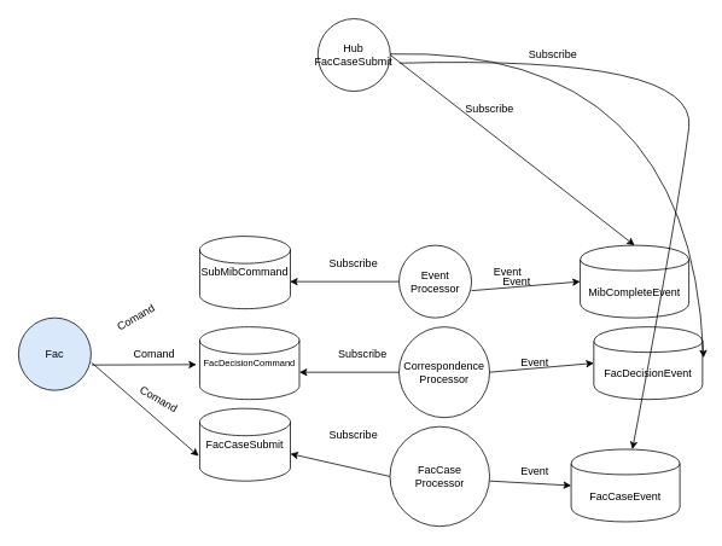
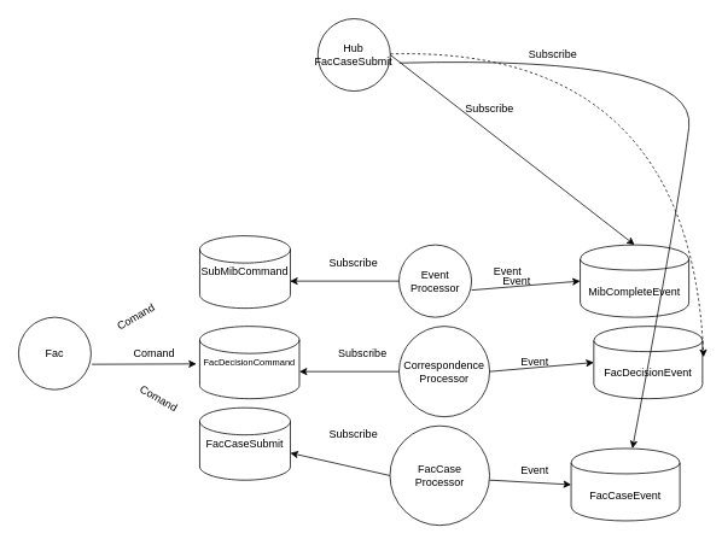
- <mxCell id="33" value="" style="endArrow=classic;html=1;entryX=1.01;entryY=0.425;entryDx=0;entryDy=0;entryPerimeter=0;curved=1;" parent="1" source="30" target="24" edge="1"><mxGeometry width="50" height="50" relative="1" as="geometry"><mxPoint x="460" y="20" as="sourcePoint" /><mxPoint x="709.6" y="230" as="targetPoint" /><Array as="points"><mxPoint x="760" y="50" /></Array></mxGeometry></mxCell>
+ <mxCell id="33" value="" style="endArrow=classic;html=1;entryX=1.01;entryY=0.425;entryDx=0;entryDy=0;entryPerimeter=0;curved=1;dashed=1;" parent="1" source="30" target="24" edge="1"><mxGeometry width="50" height="50" relative="1" as="geometry"><mxPoint x="460" y="20" as="sourcePoint" /><mxPoint x="709.6" y="230" as="targetPoint" /><Array as="points"><mxPoint x="760" y="50" /></Array></mxGeometry></mxCell>
- <mxCell id="2" value="Fac" style="ellipse;whiteSpace=wrap;html=1;aspect=fixed;fillColor=#dae8fc;" parent="1" vertex="1"><mxGeometry x="20" y="350" width="80" height="80" as="geometry" /></mxCell>
+ <mxCell id="2" value="Fac" style="ellipse;whiteSpace=wrap;html=1;aspect=fixed;" parent="1" vertex="1"><mxGeometry x="20" y="350" width="80" height="80" as="geometry" /></mxCell>
- <mxCell id="7" value="" style="endArrow=classic;html=1;entryX=-0.012;entryY=0.655;entryDx=0;entryDy=0;entryPerimeter=0;exitX=1.005;exitY=0.615;exitDx=0;exitDy=0;exitPerimeter=0;" parent="1" source="2" target="5" edge="1"><mxGeometry width="50" height="50" relative="1" as="geometry"><mxPoint x="100" y="300" as="sourcePoint" /><mxPoint x="240" y="320.237" as="targetPoint" /></mxGeometry></mxCell>
